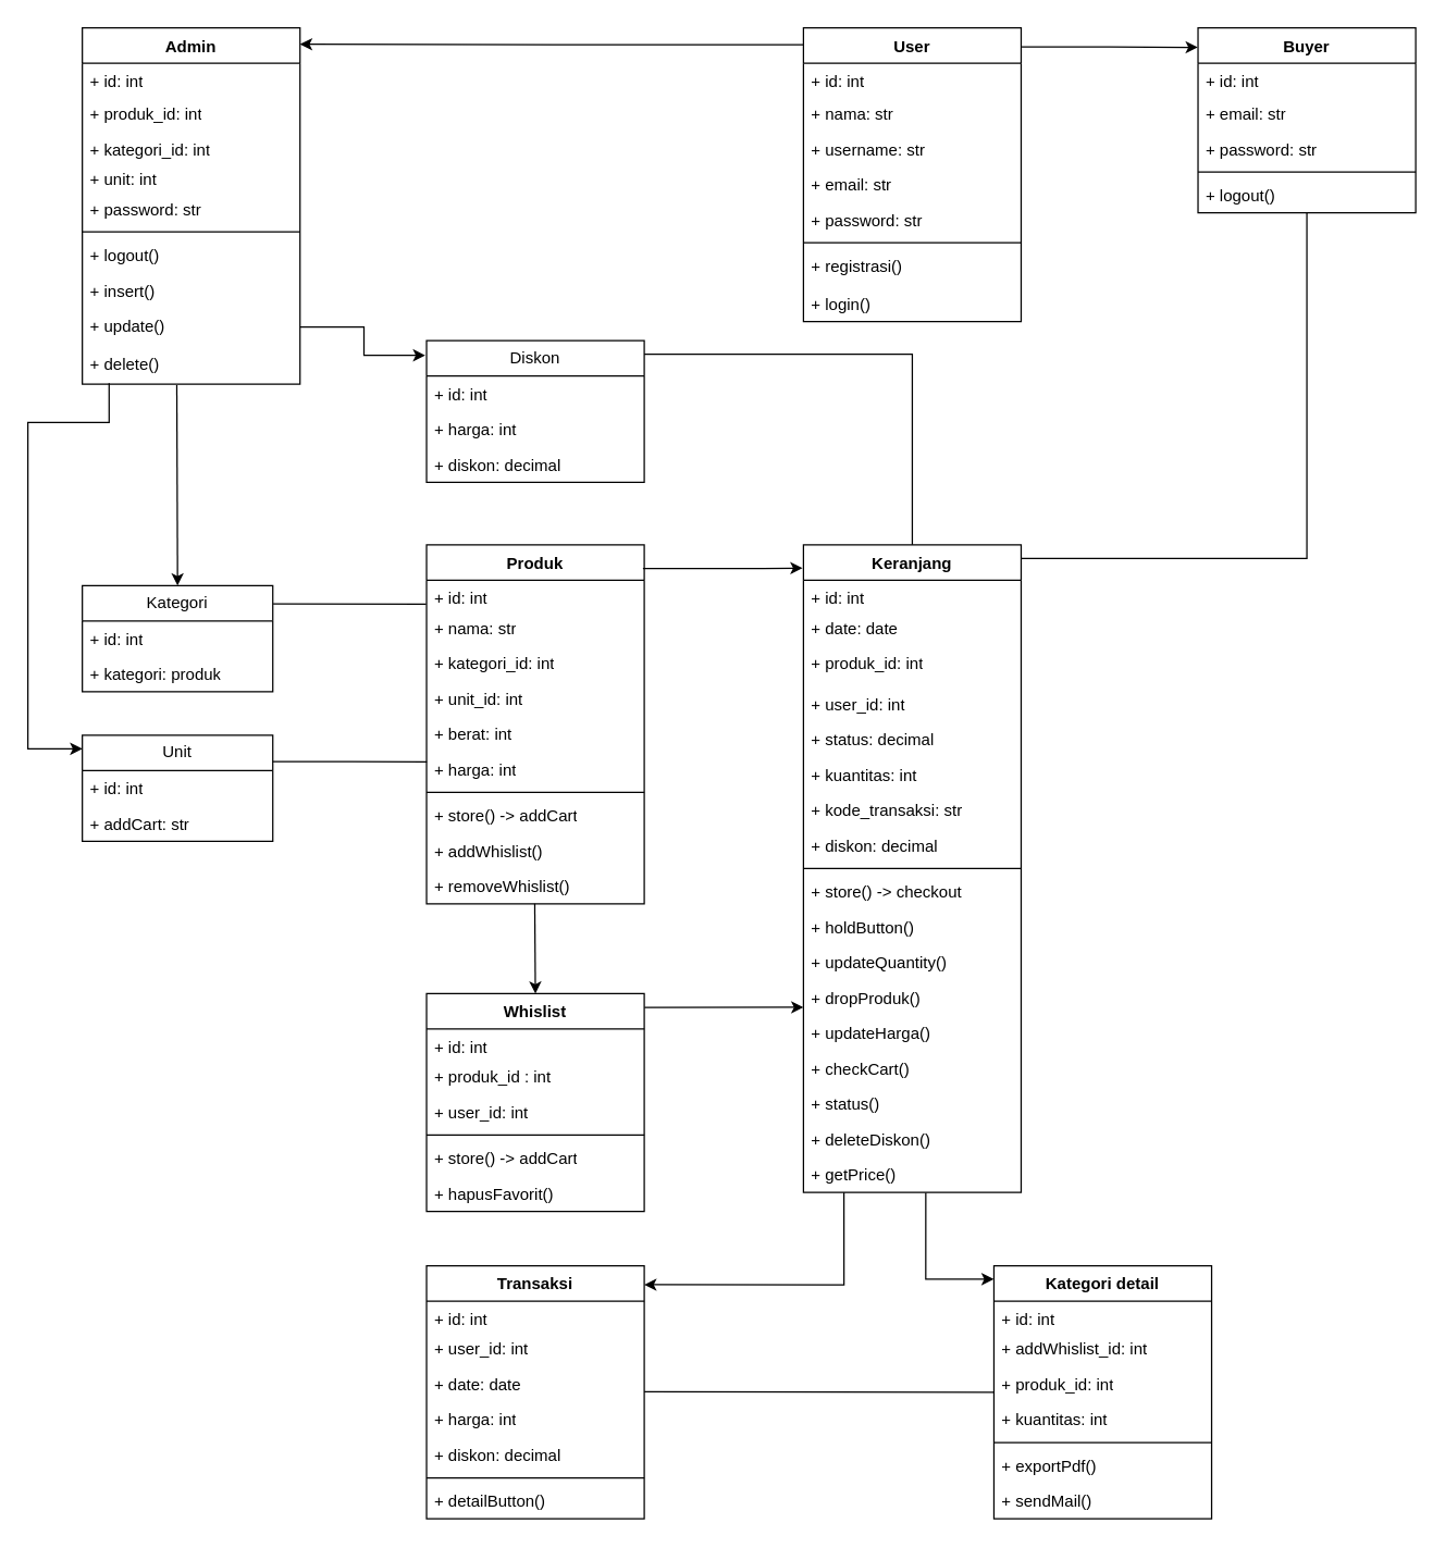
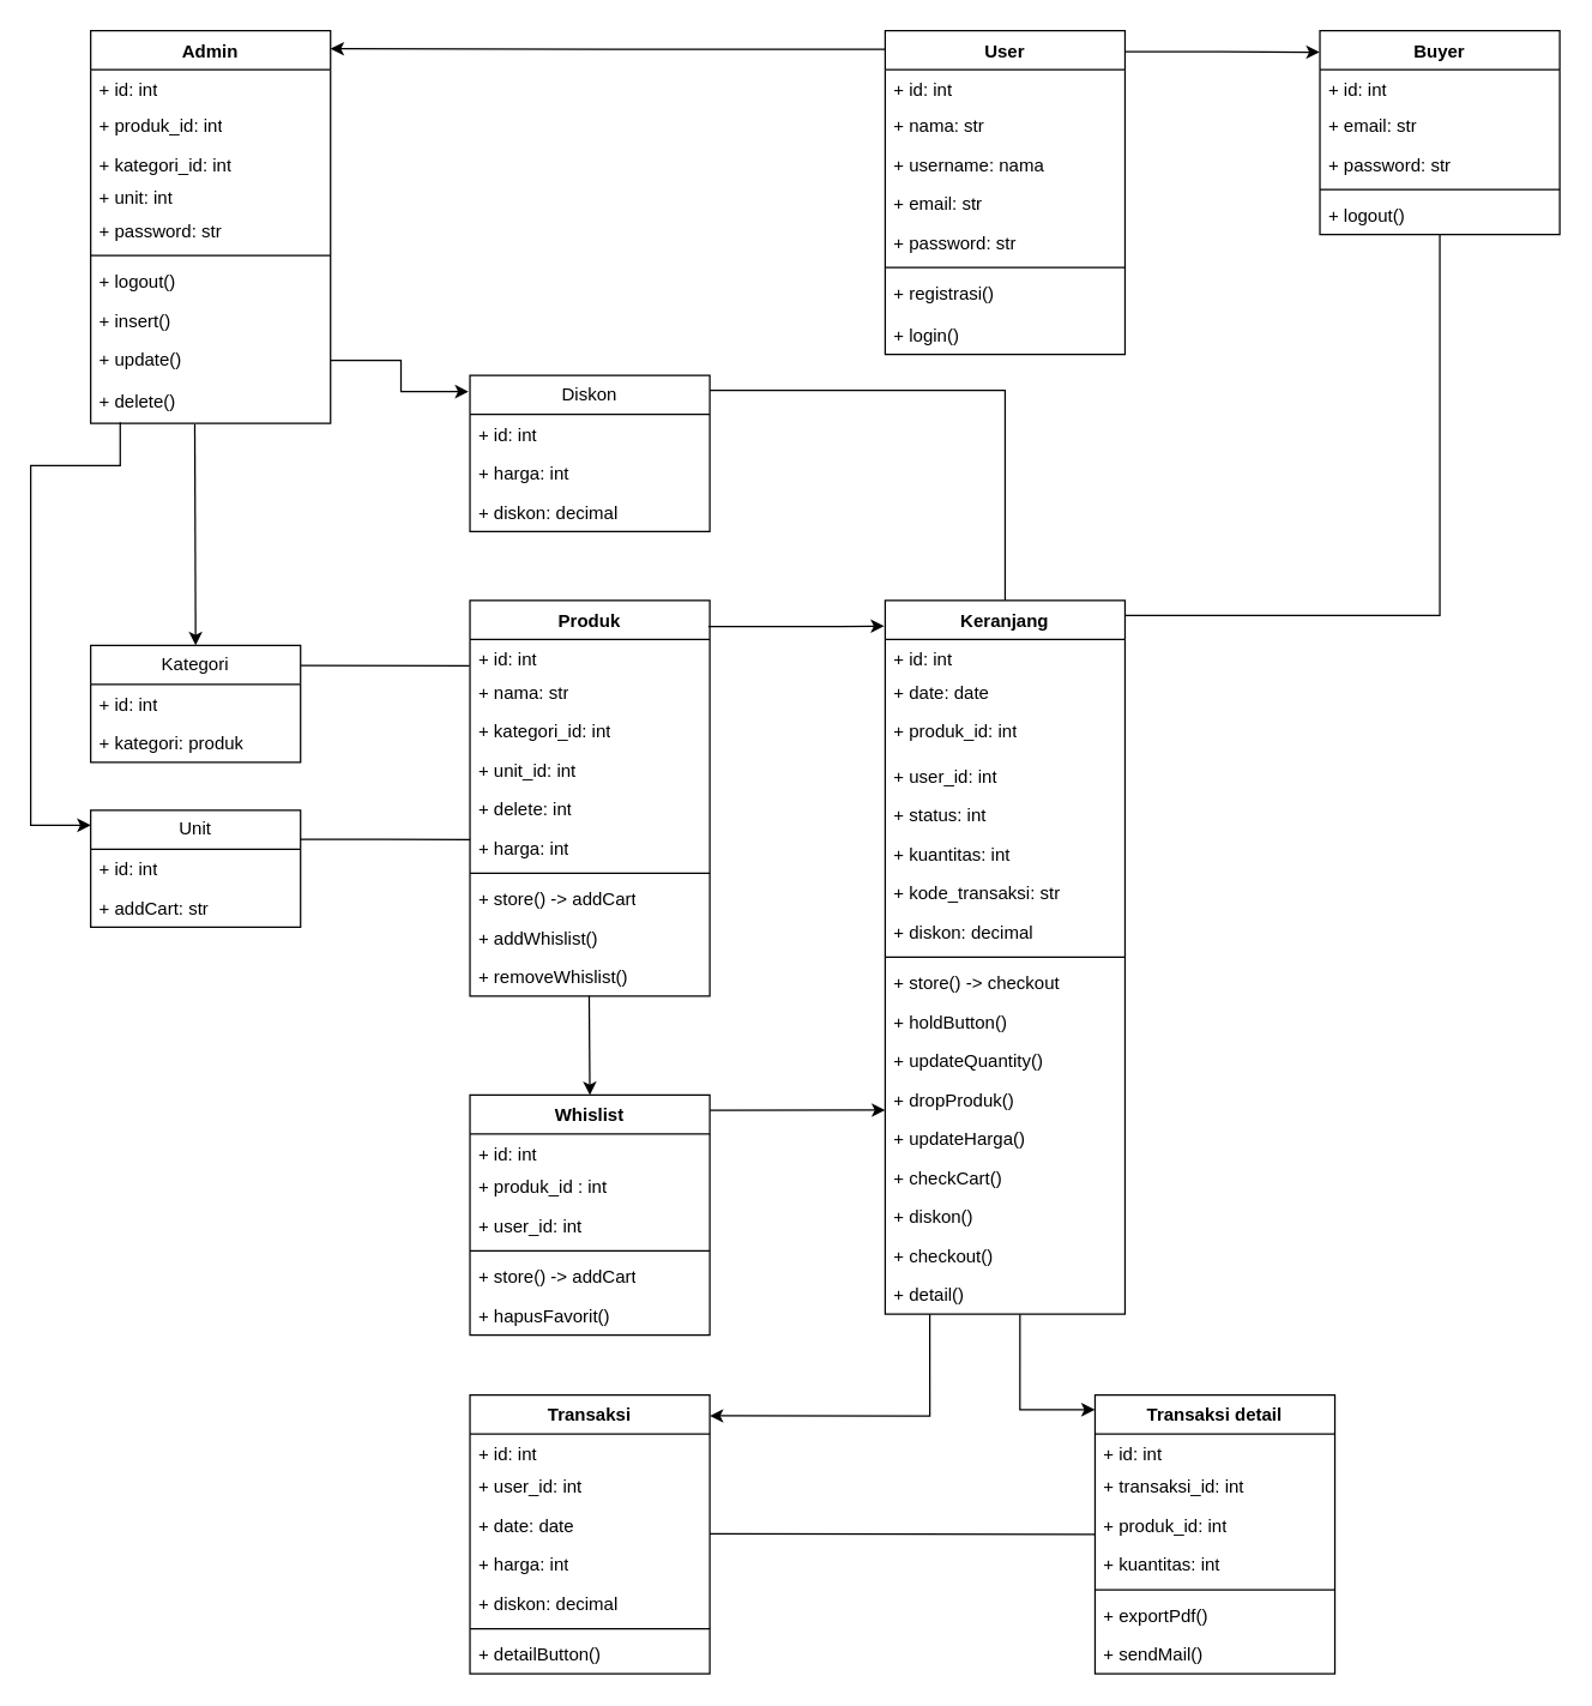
- <mxCell id="48" value="+ username: str&amp;nbsp;" style="text;strokeColor=none;fillColor=none;align=left;verticalAlign=top;spacingLeft=4;spacingRight=4;overflow=hidden;rotatable=0;points=[[0,0.5],[1,0.5]];portConstraint=eastwest;whiteSpace=wrap;html=1;" vertex="1" parent="45"><mxGeometry y="76" width="160" height="26" as="geometry" /></mxCell>
+ <mxCell id="48" value="+ username: nama&amp;nbsp;" style="text;strokeColor=none;fillColor=none;align=left;verticalAlign=top;spacingLeft=4;spacingRight=4;overflow=hidden;rotatable=0;points=[[0,0.5],[1,0.5]];portConstraint=eastwest;whiteSpace=wrap;html=1;" vertex="1" parent="45"><mxGeometry y="76" width="160" height="26" as="geometry" /></mxCell>
- <mxCell id="7" value="+ berat: int" style="text;strokeColor=none;fillColor=none;align=left;verticalAlign=top;spacingLeft=4;spacingRight=4;overflow=hidden;rotatable=0;points=[[0,0.5],[1,0.5]];portConstraint=eastwest;whiteSpace=wrap;html=1;" vertex="1" parent="2"><mxGeometry y="126" width="160" height="26" as="geometry" /></mxCell>
+ <mxCell id="7" value="+ delete: int" style="text;strokeColor=none;fillColor=none;align=left;verticalAlign=top;spacingLeft=4;spacingRight=4;overflow=hidden;rotatable=0;points=[[0,0.5],[1,0.5]];portConstraint=eastwest;whiteSpace=wrap;html=1;" vertex="1" parent="2"><mxGeometry y="126" width="160" height="26" as="geometry" /></mxCell>
- <mxCell id="18" value="+ status: decimal" style="text;strokeColor=none;fillColor=none;align=left;verticalAlign=top;spacingLeft=4;spacingRight=4;overflow=hidden;rotatable=0;points=[[0,0.5],[1,0.5]];portConstraint=eastwest;whiteSpace=wrap;html=1;" vertex="1" parent="13"><mxGeometry y="130" width="160" height="26" as="geometry" /></mxCell>
+ <mxCell id="18" value="+ status: int" style="text;strokeColor=none;fillColor=none;align=left;verticalAlign=top;spacingLeft=4;spacingRight=4;overflow=hidden;rotatable=0;points=[[0,0.5],[1,0.5]];portConstraint=eastwest;whiteSpace=wrap;html=1;" vertex="1" parent="13"><mxGeometry y="130" width="160" height="26" as="geometry" /></mxCell>
- <mxCell id="29" value="+ status()" style="text;strokeColor=none;fillColor=none;align=left;verticalAlign=top;spacingLeft=4;spacingRight=4;overflow=hidden;rotatable=0;points=[[0,0.5],[1,0.5]];portConstraint=eastwest;whiteSpace=wrap;html=1;" vertex="1" parent="13"><mxGeometry y="398" width="160" height="26" as="geometry" /></mxCell>
+ <mxCell id="29" value="+ diskon()" style="text;strokeColor=none;fillColor=none;align=left;verticalAlign=top;spacingLeft=4;spacingRight=4;overflow=hidden;rotatable=0;points=[[0,0.5],[1,0.5]];portConstraint=eastwest;whiteSpace=wrap;html=1;" vertex="1" parent="13"><mxGeometry y="398" width="160" height="26" as="geometry" /></mxCell>
- <mxCell id="30" value="+ deleteDiskon()" style="text;strokeColor=none;fillColor=none;align=left;verticalAlign=top;spacingLeft=4;spacingRight=4;overflow=hidden;rotatable=0;points=[[0,0.5],[1,0.5]];portConstraint=eastwest;whiteSpace=wrap;html=1;" vertex="1" parent="13"><mxGeometry y="424" width="160" height="26" as="geometry" /></mxCell>
+ <mxCell id="30" value="+ checkout()" style="text;strokeColor=none;fillColor=none;align=left;verticalAlign=top;spacingLeft=4;spacingRight=4;overflow=hidden;rotatable=0;points=[[0,0.5],[1,0.5]];portConstraint=eastwest;whiteSpace=wrap;html=1;" vertex="1" parent="13"><mxGeometry y="424" width="160" height="26" as="geometry" /></mxCell>
- <mxCell id="31" value="+ getPrice()" style="text;strokeColor=none;fillColor=none;align=left;verticalAlign=top;spacingLeft=4;spacingRight=4;overflow=hidden;rotatable=0;points=[[0,0.5],[1,0.5]];portConstraint=eastwest;whiteSpace=wrap;html=1;" vertex="1" parent="13"><mxGeometry y="450" width="160" height="26" as="geometry" /></mxCell>
+ <mxCell id="31" value="+ detail()" style="text;strokeColor=none;fillColor=none;align=left;verticalAlign=top;spacingLeft=4;spacingRight=4;overflow=hidden;rotatable=0;points=[[0,0.5],[1,0.5]];portConstraint=eastwest;whiteSpace=wrap;html=1;" vertex="1" parent="13"><mxGeometry y="450" width="160" height="26" as="geometry" /></mxCell>
- <mxCell id="96" value="Kategori detail" style="swimlane;fontStyle=1;align=center;verticalAlign=top;childLayout=stackLayout;horizontal=1;startSize=26;horizontalStack=0;resizeParent=1;resizeParentMax=0;resizeLast=0;collapsible=1;marginBottom=0;whiteSpace=wrap;html=1;" vertex="1" parent="1"><mxGeometry x="730" y="930" width="160" height="186" as="geometry" /></mxCell>
+ <mxCell id="96" value="Transaksi detail" style="swimlane;fontStyle=1;align=center;verticalAlign=top;childLayout=stackLayout;horizontal=1;startSize=26;horizontalStack=0;resizeParent=1;resizeParentMax=0;resizeLast=0;collapsible=1;marginBottom=0;whiteSpace=wrap;html=1;" vertex="1" parent="1"><mxGeometry x="730" y="930" width="160" height="186" as="geometry" /></mxCell>
- <mxCell id="98" value="+ addWhislist_id: int" style="text;strokeColor=none;fillColor=none;align=left;verticalAlign=top;spacingLeft=4;spacingRight=4;overflow=hidden;rotatable=0;points=[[0,0.5],[1,0.5]];portConstraint=eastwest;whiteSpace=wrap;html=1;" vertex="1" parent="96"><mxGeometry y="48" width="160" height="26" as="geometry" /></mxCell>
+ <mxCell id="98" value="+ transaksi_id: int" style="text;strokeColor=none;fillColor=none;align=left;verticalAlign=top;spacingLeft=4;spacingRight=4;overflow=hidden;rotatable=0;points=[[0,0.5],[1,0.5]];portConstraint=eastwest;whiteSpace=wrap;html=1;" vertex="1" parent="96"><mxGeometry y="48" width="160" height="26" as="geometry" /></mxCell>
